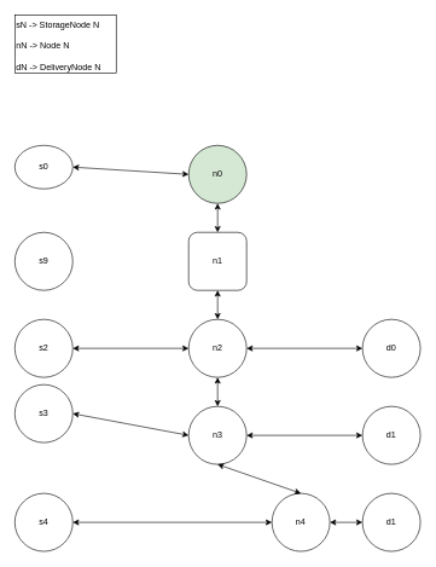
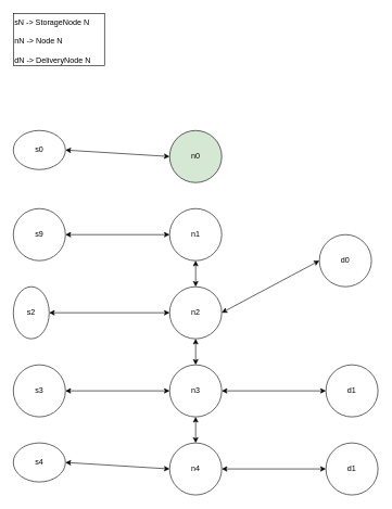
- <mxCell id="15" value="" style="endArrow=classic;startArrow=classic;html=1;entryX=0.5;entryY=1;entryDx=0;entryDy=0;" parent="1" source="6" target="3" edge="1"><mxGeometry width="50" height="50" relative="1" as="geometry"><mxPoint x="20" y="590" as="sourcePoint" /><mxPoint x="70" y="540" as="targetPoint" /></mxGeometry></mxCell>
+ <mxCell id="7" value="" style="endArrow=classic;startArrow=classic;html=1;entryX=0;entryY=0.5;entryDx=0;entryDy=0;exitX=1;exitY=0.5;exitDx=0;exitDy=0;" parent="1" source="5" target="6" edge="1"><mxGeometry width="50" height="50" relative="1" as="geometry"><mxPoint x="20" y="470" as="sourcePoint" /><mxPoint x="70" y="420" as="targetPoint" /></mxGeometry></mxCell>
- <mxCell id="6" value="n1" style="whiteSpace=wrap;html=1;aspect=fixed;rounded=1;" parent="1" vertex="1"><mxGeometry x="260" y="320" width="80" height="80" as="geometry" /></mxCell>
+ <mxCell id="6" value="n1" style="ellipse;whiteSpace=wrap;html=1;aspect=fixed;" parent="1" vertex="1"><mxGeometry x="260" y="320" width="80" height="80" as="geometry" /></mxCell>
- <mxCell id="8" value="s2" style="ellipse;whiteSpace=wrap;html=1;aspect=fixed;" parent="1" vertex="1"><mxGeometry x="20" y="440" width="80" height="80" as="geometry" /></mxCell>
+ <mxCell id="8" value="s2" style="ellipse;whiteSpace=wrap;html=1;aspect=fixed;" parent="1" vertex="1"><mxGeometry x="20" y="440" width="55" height="80" as="geometry" /></mxCell>
- <mxCell id="11" value="d0" style="ellipse;whiteSpace=wrap;html=1;aspect=fixed;" parent="1" vertex="1"><mxGeometry x="500" y="440" width="80" height="80" as="geometry" /></mxCell>
+ <mxCell id="11" value="d0" style="ellipse;whiteSpace=wrap;html=1;aspect=fixed;" parent="1" vertex="1"><mxGeometry x="490" y="360" width="80" height="80" as="geometry" /></mxCell>
- <mxCell id="17" value="s3" style="ellipse;whiteSpace=wrap;html=1;aspect=fixed;" parent="1" vertex="1"><mxGeometry x="20" y="530" width="80" height="80" as="geometry" /></mxCell>
+ <mxCell id="17" value="s3" style="ellipse;whiteSpace=wrap;html=1;aspect=fixed;" parent="1" vertex="1"><mxGeometry x="20" y="560" width="80" height="80" as="geometry" /></mxCell>
- <mxCell id="20" value="s4" style="ellipse;whiteSpace=wrap;html=1;aspect=fixed;" parent="1" vertex="1"><mxGeometry x="20" y="680" width="80" height="80" as="geometry" /></mxCell>
+ <mxCell id="20" value="s4" style="ellipse;whiteSpace=wrap;html=1;aspect=fixed;" parent="1" vertex="1"><mxGeometry x="20" y="680" width="80" height="60" as="geometry" /></mxCell>
- <mxCell id="21" value="n4" style="ellipse;whiteSpace=wrap;html=1;aspect=fixed;" parent="1" vertex="1"><mxGeometry x="375" y="680" width="80" height="80" as="geometry" /></mxCell>
+ <mxCell id="21" value="n4" style="ellipse;whiteSpace=wrap;html=1;aspect=fixed;" parent="1" vertex="1"><mxGeometry x="260" y="680" width="80" height="80" as="geometry" /></mxCell>
